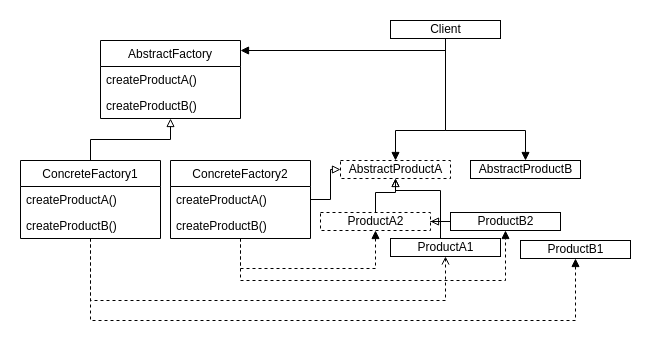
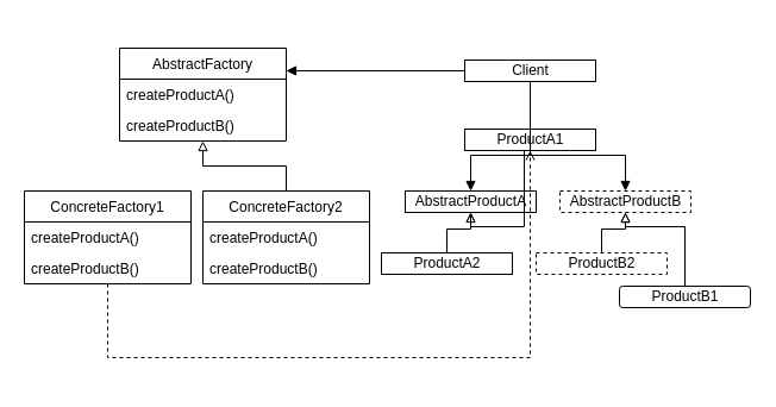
- <mxCell id="25" value="&lt;div&gt;Client&lt;/div&gt;" style="html=1;fillColor=none;" parent="1" vertex="1"><mxGeometry x="390" y="20" width="110" height="18" as="geometry" /></mxCell>
+ <mxCell id="25" value="&lt;div&gt;Client&lt;/div&gt;" style="html=1;fillColor=none;" parent="1" vertex="1"><mxGeometry x="390" y="50" width="110" height="18" as="geometry" /></mxCell>
- <mxCell id="2" style="edgeStyle=orthogonalEdgeStyle;rounded=0;orthogonalLoop=1;jettySize=auto;html=1;entryX=0.5;entryY=1;entryDx=0;entryDy=0;endArrow=block;endFill=0;" parent="1" source="5" target="9" edge="1"><mxGeometry relative="1" as="geometry" /></mxCell>
- <mxCell id="12" value="AbstractProductA" style="html=1;fillColor=none;dashed=1;" parent="1" vertex="1"><mxGeometry x="340" y="160" width="110" height="18" as="geometry" /></mxCell>
+ <mxCell id="12" value="AbstractProductA" style="html=1;fillColor=none;" parent="1" vertex="1"><mxGeometry x="340" y="160" width="110" height="18" as="geometry" /></mxCell>
- <mxCell id="17" value="AbstractProductB" style="html=1;fillColor=none;" parent="1" vertex="1"><mxGeometry x="470" y="160" width="110" height="18" as="geometry" /></mxCell>
+ <mxCell id="17" value="AbstractProductB" style="html=1;fillColor=none;dashed=1;" parent="1" vertex="1"><mxGeometry x="470" y="160" width="110" height="18" as="geometry" /></mxCell>
+ <mxCell id="20" style="edgeStyle=orthogonalEdgeStyle;rounded=0;orthogonalLoop=1;jettySize=auto;html=1;entryX=0.5;entryY=1;entryDx=0;entryDy=0;endArrow=block;endFill=0;" parent="1" source="21" target="17" edge="1"><mxGeometry relative="1" as="geometry"><Array as="points"><mxPoint x="575" y="190" /><mxPoint x="525" y="190" /></Array></mxGeometry></mxCell>
- <mxCell id="8" style="edgeStyle=orthogonalEdgeStyle;rounded=0;orthogonalLoop=1;jettySize=auto;html=1;endArrow=block;endFill=0;" parent="1" source="28" target="12" edge="1"><mxGeometry relative="1" as="geometry" /></mxCell>
+ <mxCell id="8" style="edgeStyle=orthogonalEdgeStyle;rounded=0;orthogonalLoop=1;jettySize=auto;html=1;entryX=0.5;entryY=1;entryDx=0;entryDy=0;endArrow=block;endFill=0;" parent="1" source="28" target="9" edge="1"><mxGeometry relative="1" as="geometry" /></mxCell>
- <mxCell id="14" value="ProductA2" style="html=1;fillColor=none;dashed=1;" parent="1" vertex="1"><mxGeometry x="320" y="212" width="110" height="18" as="geometry" /></mxCell>
+ <mxCell id="14" value="ProductA2" style="html=1;fillColor=none;" parent="1" vertex="1"><mxGeometry x="320" y="212" width="110" height="18" as="geometry" /></mxCell>
- <mxCell id="18" style="edgeStyle=orthogonalEdgeStyle;rounded=0;orthogonalLoop=1;jettySize=auto;html=1;endArrow=block;endFill=0;" parent="1" source="19" target="14" edge="1"><mxGeometry relative="1" as="geometry" /></mxCell>
+ <mxCell id="18" style="edgeStyle=orthogonalEdgeStyle;rounded=0;orthogonalLoop=1;jettySize=auto;html=1;entryX=0.5;entryY=1;entryDx=0;entryDy=0;endArrow=block;endFill=0;" parent="1" source="19" target="17" edge="1"><mxGeometry relative="1" as="geometry" /></mxCell>
- <mxCell id="19" value="ProductB2" style="html=1;fillColor=none;" parent="1" vertex="1"><mxGeometry x="450" y="212" width="110" height="18" as="geometry" /></mxCell>
+ <mxCell id="19" value="ProductB2" style="html=1;fillColor=none;dashed=1;" parent="1" vertex="1"><mxGeometry x="450" y="212" width="110" height="18" as="geometry" /></mxCell>
- <mxCell id="16" value="ProductA1" style="html=1;fillColor=none;" parent="1" vertex="1"><mxGeometry x="390" y="238" width="110" height="18" as="geometry" /></mxCell>
+ <mxCell id="16" value="ProductA1" style="html=1;fillColor=none;" parent="1" vertex="1"><mxGeometry x="390" y="108" width="110" height="18" as="geometry" /></mxCell>
- <mxCell id="21" value="ProductB1" style="html=1;fillColor=none;" parent="1" vertex="1"><mxGeometry x="520" y="240" width="110" height="18" as="geometry" /></mxCell>
+ <mxCell id="21" value="ProductB1" style="html=1;fillColor=none;rounded=1;" parent="1" vertex="1"><mxGeometry x="520" y="240" width="110" height="18" as="geometry" /></mxCell>
- <mxCell id="26" style="edgeStyle=orthogonalEdgeStyle;rounded=0;orthogonalLoop=1;jettySize=auto;html=1;entryX=0.5;entryY=1;entryDx=0;entryDy=0;endArrow=block;endFill=1;dashed=1;" parent="1" source="28" target="14" edge="1"><mxGeometry relative="1" as="geometry"><Array as="points"><mxPoint x="240" y="268" /><mxPoint x="375" y="268" /></Array></mxGeometry></mxCell>
- <mxCell id="27" style="edgeStyle=orthogonalEdgeStyle;rounded=0;orthogonalLoop=1;jettySize=auto;html=1;entryX=0.5;entryY=1;entryDx=0;entryDy=0;dashed=1;endArrow=block;endFill=1;" parent="1" source="28" target="19" edge="1"><mxGeometry relative="1" as="geometry"><Array as="points"><mxPoint x="240" y="280" /><mxPoint x="505" y="280" /></Array></mxGeometry></mxCell>
- <mxCell id="4" style="edgeStyle=orthogonalEdgeStyle;rounded=0;jumpStyle=sharp;jumpSize=6;orthogonalLoop=1;jettySize=auto;html=1;entryX=0.5;entryY=1;entryDx=0;entryDy=0;dashed=1;endArrow=block;endFill=1;" parent="1" source="5" target="21" edge="1"><mxGeometry relative="1" as="geometry"><Array as="points"><mxPoint x="90" y="320" /><mxPoint x="575" y="320" /></Array></mxGeometry></mxCell>
